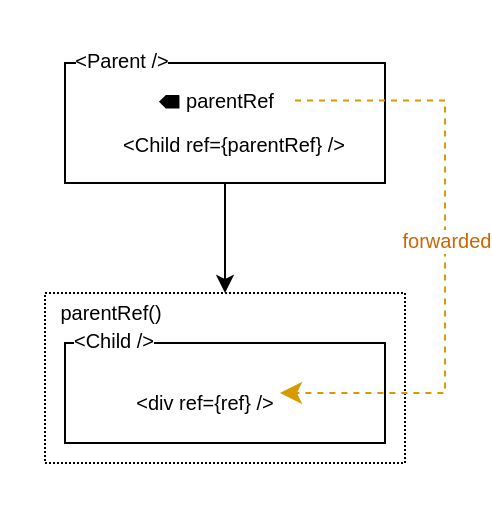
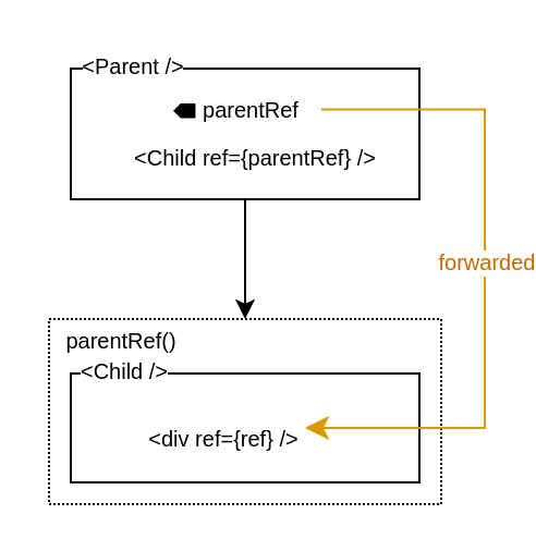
- <mxCell id="13" value="" style="edgeStyle=segmentEdgeStyle;endArrow=classic;html=1;curved=0;rounded=0;endSize=8;startSize=8;fontSize=10;exitX=1;exitY=0.5;exitDx=0;exitDy=0;fillColor=#ffe6cc;strokeColor=#d79b00;dashed=1;" edge="1" parent="1" source="7" target="12"><mxGeometry width="50" height="50" relative="1" as="geometry"><mxPoint x="206" y="51" as="sourcePoint" /><mxPoint x="252" y="201" as="targetPoint" /><Array as="points"><mxPoint x="222" y="50" /><mxPoint x="222" y="196" /></Array></mxGeometry></mxCell>
+ <mxCell id="13" value="" style="edgeStyle=segmentEdgeStyle;endArrow=classic;html=1;curved=0;rounded=0;endSize=8;startSize=8;fontSize=10;exitX=1;exitY=0.5;exitDx=0;exitDy=0;fillColor=#ffe6cc;strokeColor=#d79b00;" edge="1" parent="1" source="7" target="12"><mxGeometry width="50" height="50" relative="1" as="geometry"><mxPoint x="206" y="51" as="sourcePoint" /><mxPoint x="252" y="201" as="targetPoint" /><Array as="points"><mxPoint x="222" y="50" /><mxPoint x="222" y="196" /></Array></mxGeometry></mxCell>
